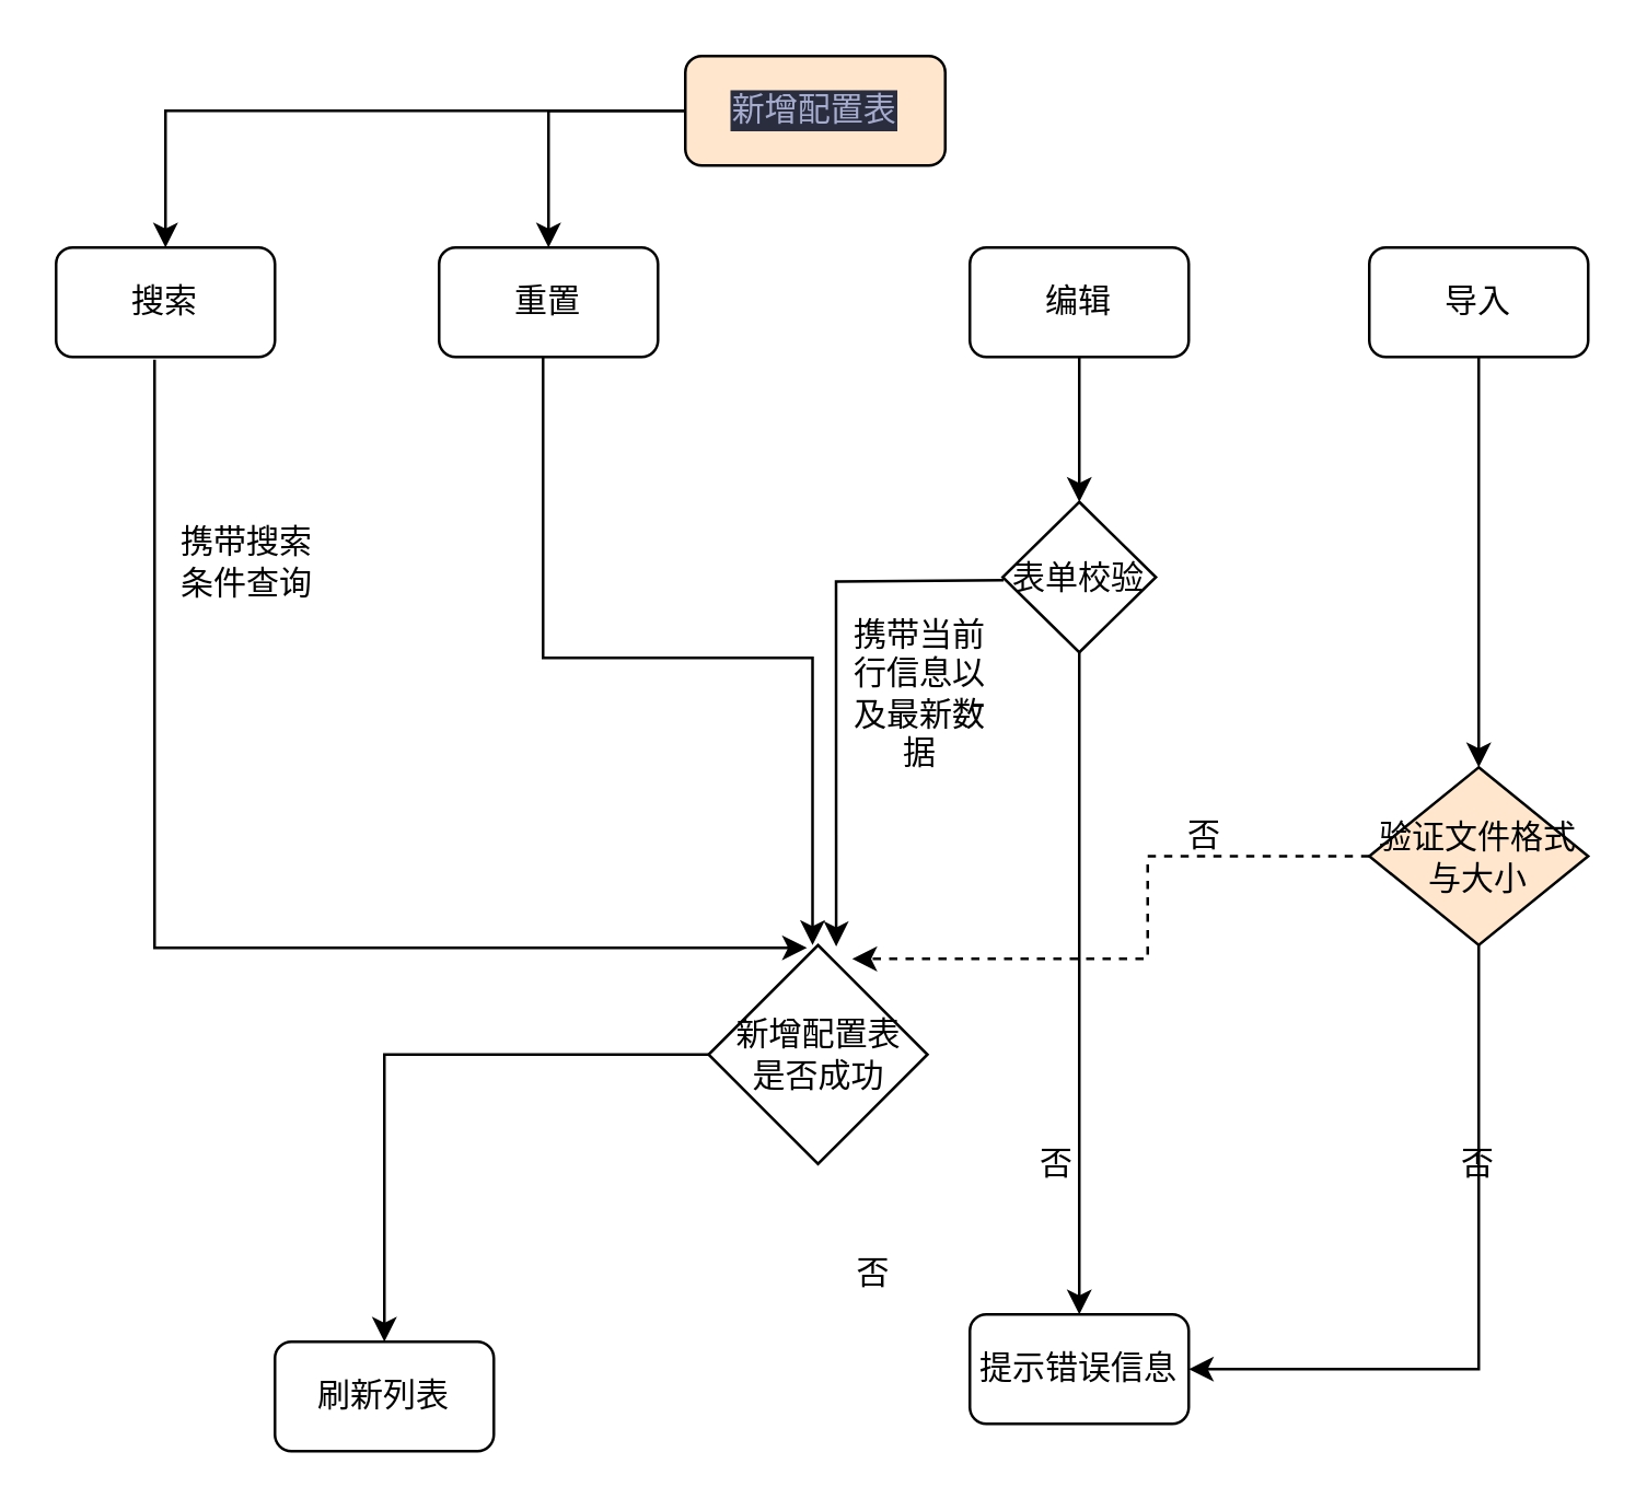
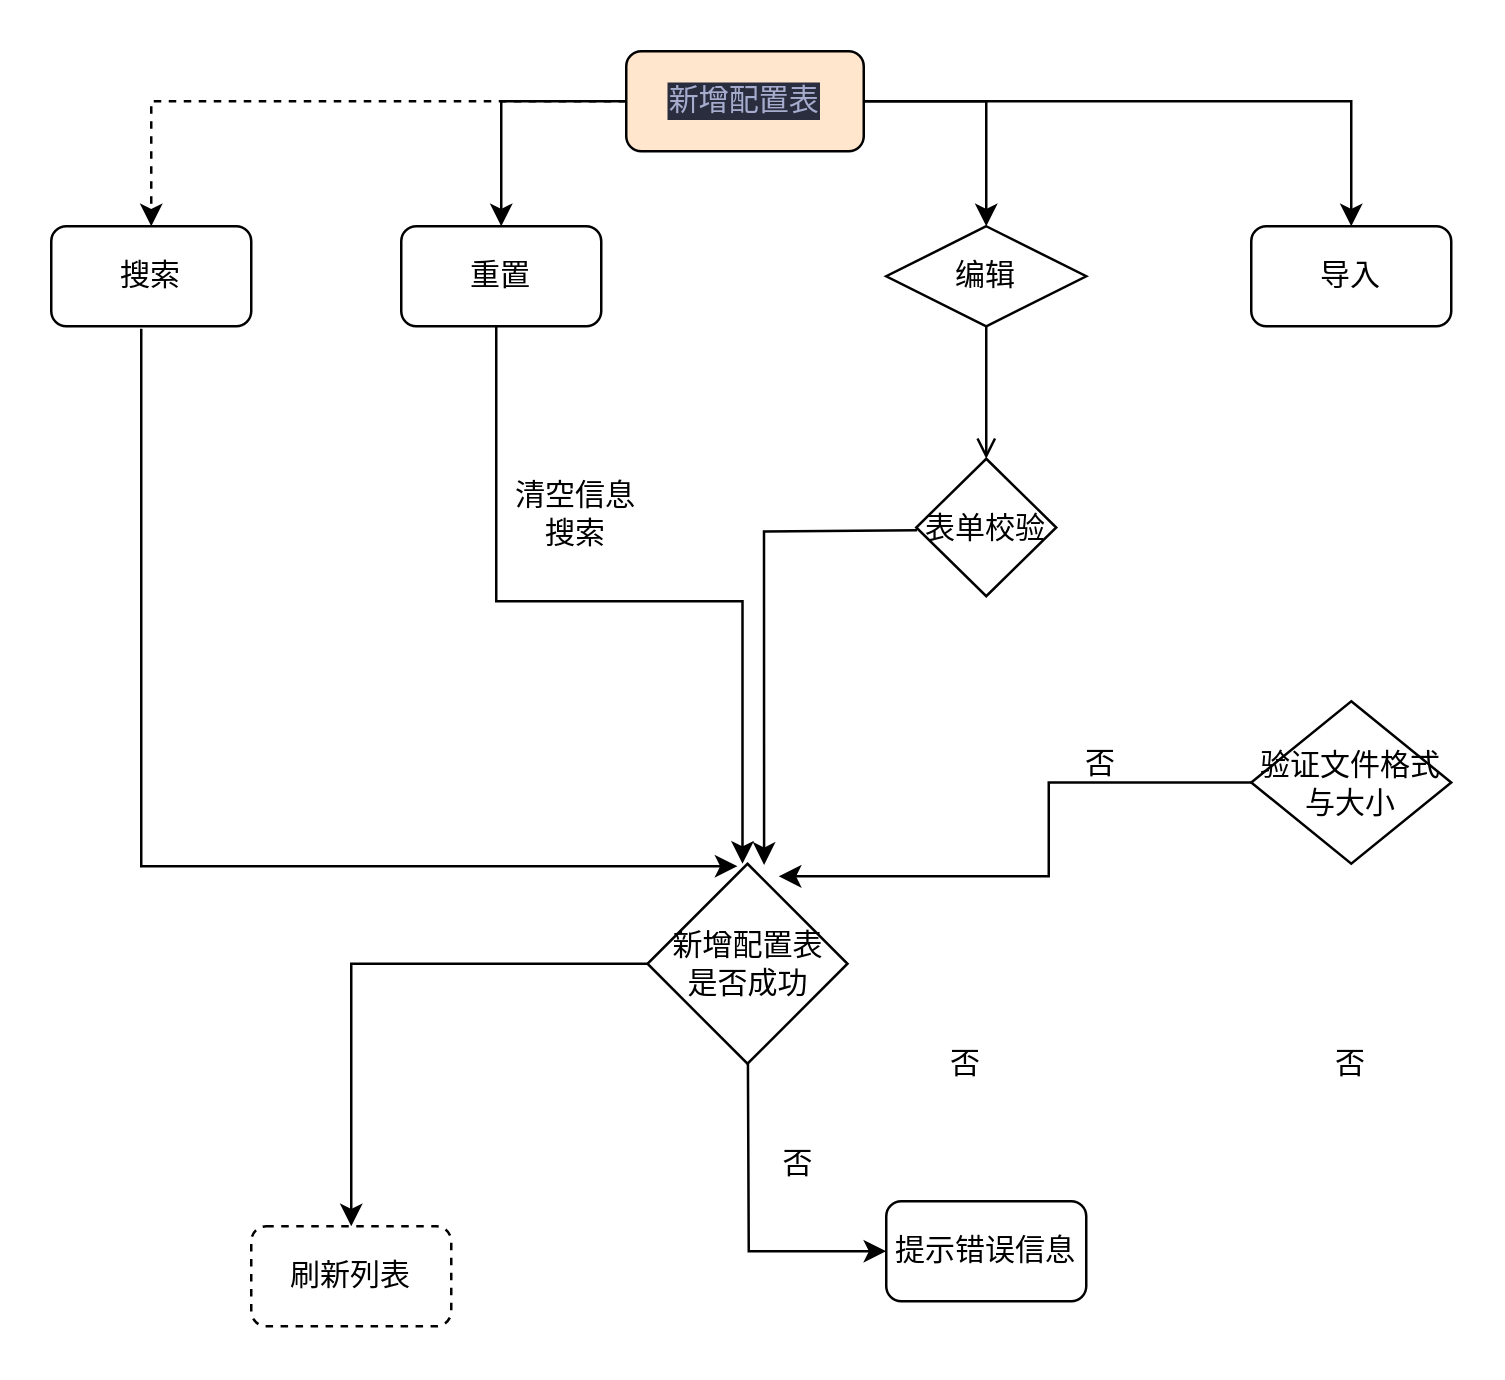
- <mxCell id="2" style="edgeStyle=orthogonalEdgeStyle;rounded=0;orthogonalLoop=1;jettySize=auto;html=1;" edge="1" parent="1" source="6" target="8"><mxGeometry relative="1" as="geometry" /></mxCell>
+ <mxCell id="2" style="edgeStyle=orthogonalEdgeStyle;rounded=0;orthogonalLoop=1;jettySize=auto;html=1;dashed=1;" edge="1" parent="1" source="6" target="8"><mxGeometry relative="1" as="geometry" /></mxCell>
+ <mxCell id="4" style="edgeStyle=orthogonalEdgeStyle;rounded=0;orthogonalLoop=1;jettySize=auto;html=1;" edge="1" parent="1" source="6" target="13"><mxGeometry relative="1" as="geometry" /></mxCell>
+ <mxCell id="5" style="edgeStyle=orthogonalEdgeStyle;rounded=0;orthogonalLoop=1;jettySize=auto;html=1;entryX=0.5;entryY=0;entryDx=0;entryDy=0;" edge="1" parent="1" source="6" target="17"><mxGeometry relative="1" as="geometry" /></mxCell>
- <mxCell id="17" value="编辑" style="whiteSpace=wrap;html=1;rounded=1;glass=0;strokeWidth=1;shadow=0;" vertex="1" parent="1"><mxGeometry x="354" y="90" width="80" height="40" as="geometry" /></mxCell>
+ <mxCell id="17" value="编辑" style="rhombus;whiteSpace=wrap;html=1;glass=0;strokeWidth=1;shadow=0;" vertex="1" parent="1"><mxGeometry x="354" y="90" width="80" height="40" as="geometry" /></mxCell>
- <mxCell id="25" value="" style="edgeStyle=orthogonalEdgeStyle;rounded=0;orthogonalLoop=1;jettySize=auto;html=1;entryX=0.5;entryY=0;entryDx=0;entryDy=0;" edge="1" parent="1" source="17" target="28"><mxGeometry relative="1" as="geometry"><mxPoint x="394" y="130" as="sourcePoint" /><mxPoint x="298" y="345" as="targetPoint" /><Array as="points" /></mxGeometry></mxCell>
+ <mxCell id="25" value="" style="edgeStyle=orthogonalEdgeStyle;rounded=0;orthogonalLoop=1;jettySize=auto;html=1;entryX=0.5;entryY=0;entryDx=0;entryDy=0;endArrow=open;" edge="1" parent="1" source="17" target="28"><mxGeometry relative="1" as="geometry"><mxPoint x="394" y="130" as="sourcePoint" /><mxPoint x="298" y="345" as="targetPoint" /><Array as="points" /></mxGeometry></mxCell>
- <mxCell id="12" value="" style="edgeStyle=orthogonalEdgeStyle;rounded=0;orthogonalLoop=1;jettySize=auto;html=1;" edge="1" parent="1" source="13" target="24"><mxGeometry relative="1" as="geometry" /></mxCell>
- <mxCell id="20" value="携带搜索条件查询" style="text;html=1;align=center;verticalAlign=middle;whiteSpace=wrap;rounded=0;" vertex="1" parent="1"><mxGeometry x="60" y="190" width="60" height="30" as="geometry" /></mxCell>
+ <mxCell id="21" value="清空信息搜索" style="text;html=1;align=center;verticalAlign=middle;whiteSpace=wrap;rounded=0;" vertex="1" parent="1"><mxGeometry x="200" y="190" width="60" height="30" as="geometry" /></mxCell>
- <mxCell id="22" value="携带当前行信息以及最新数据" style="text;html=1;align=center;verticalAlign=middle;whiteSpace=wrap;rounded=0;" vertex="1" parent="1"><mxGeometry x="306" y="238" width="60" height="30" as="geometry" /></mxCell>
- <mxCell id="31" style="edgeStyle=orthogonalEdgeStyle;rounded=0;orthogonalLoop=1;jettySize=auto;html=1;entryX=0.656;entryY=0.063;entryDx=0;entryDy=0;entryPerimeter=0;dashed=1;" edge="1" parent="1" source="24" target="19"><mxGeometry relative="1" as="geometry"><Array as="points"><mxPoint x="419" y="313" /><mxPoint x="419" y="350" /></Array></mxGeometry></mxCell>
+ <mxCell id="31" style="edgeStyle=orthogonalEdgeStyle;rounded=0;orthogonalLoop=1;jettySize=auto;html=1;entryX=0.656;entryY=0.063;entryDx=0;entryDy=0;entryPerimeter=0;" edge="1" parent="1" source="24" target="19"><mxGeometry relative="1" as="geometry"><Array as="points"><mxPoint x="419" y="313" /><mxPoint x="419" y="350" /></Array></mxGeometry></mxCell>
- <mxCell id="24" value="验证文件格式与大小" style="rhombus;whiteSpace=wrap;html=1;fillColor=#ffe6cc;" vertex="1" parent="1"><mxGeometry x="500" y="280" width="80" height="65" as="geometry" /></mxCell>
+ <mxCell id="24" value="验证文件格式与大小" style="rhombus;whiteSpace=wrap;html=1;" vertex="1" parent="1"><mxGeometry x="500" y="280" width="80" height="65" as="geometry" /></mxCell>
- <mxCell id="26" style="edgeStyle=orthogonalEdgeStyle;rounded=0;orthogonalLoop=1;jettySize=auto;html=1;entryX=0.5;entryY=0;entryDx=0;entryDy=0;" edge="1" parent="1" source="28" target="15"><mxGeometry relative="1" as="geometry"><mxPoint x="460" y="390" as="targetPoint" /></mxGeometry></mxCell>
- <mxCell id="23" style="edgeStyle=orthogonalEdgeStyle;rounded=0;orthogonalLoop=1;jettySize=auto;html=1;entryX=1;entryY=0.5;entryDx=0;entryDy=0;" edge="1" parent="1" source="24" target="15"><mxGeometry relative="1" as="geometry"><Array as="points"><mxPoint x="540" y="500" /></Array></mxGeometry></mxCell>
+ <mxCell id="18" style="edgeStyle=none;rounded=0;orthogonalLoop=1;jettySize=auto;html=1;" edge="1" parent="1" source="19" target="15"><mxGeometry relative="1" as="geometry"><Array as="points"><mxPoint x="299" y="500" /></Array></mxGeometry></mxCell>
- <mxCell id="14" value="刷新列表" style="rounded=1;whiteSpace=wrap;html=1;fontSize=12;glass=0;strokeWidth=1;shadow=0;" vertex="1" parent="1"><mxGeometry x="100" y="490" width="80" height="40" as="geometry" /></mxCell>
+ <mxCell id="14" value="刷新列表" style="rounded=1;whiteSpace=wrap;html=1;fontSize=12;glass=0;strokeWidth=1;shadow=0;dashed=1;" vertex="1" parent="1"><mxGeometry x="100" y="490" width="80" height="40" as="geometry" /></mxCell>
